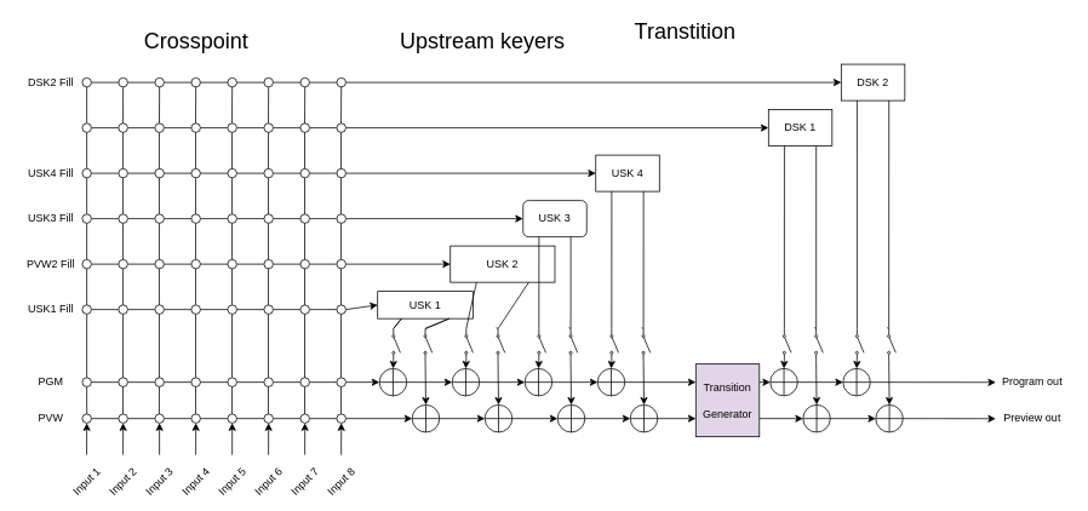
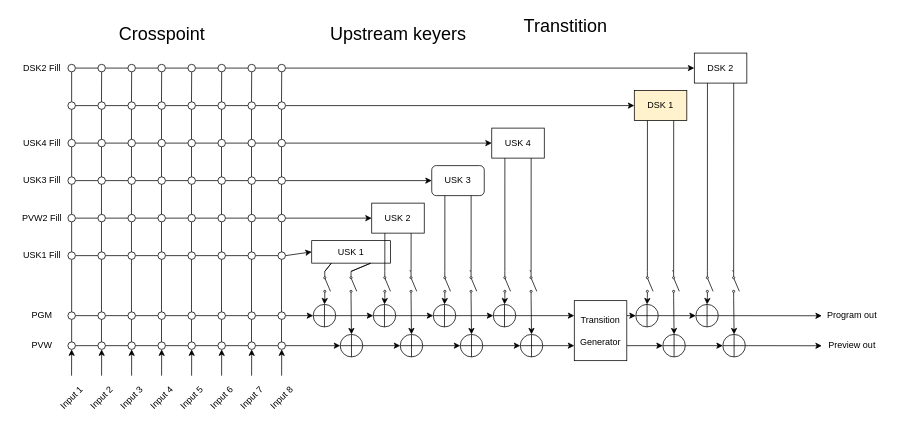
- <mxCell id="170" value="&lt;div&gt;DSK 1&lt;br&gt;&lt;/div&gt;" style="rounded=0;whiteSpace=wrap;html=1;" vertex="1" parent="1"><mxGeometry x="845" y="120" width="70" height="40" as="geometry" /></mxCell>
+ <mxCell id="170" value="&lt;div&gt;DSK 1&lt;br&gt;&lt;/div&gt;" style="rounded=0;whiteSpace=wrap;html=1;fillColor=#fff2cc;" vertex="1" parent="1"><mxGeometry x="845" y="120" width="70" height="40" as="geometry" /></mxCell>
- <mxCell id="67" value="&lt;div&gt;USK 2&lt;br&gt;&lt;/div&gt;" style="rounded=0;whiteSpace=wrap;html=1;" vertex="1" parent="1"><mxGeometry x="495" y="270" width="115" height="40" as="geometry" /></mxCell>
+ <mxCell id="67" value="&lt;div&gt;USK 2&lt;br&gt;&lt;/div&gt;" style="rounded=0;whiteSpace=wrap;html=1;" vertex="1" parent="1"><mxGeometry x="495" y="270" width="70" height="40" as="geometry" /></mxCell>
- <mxCell id="169" value="&lt;div&gt;Transition&lt;/div&gt;&lt;div&gt;&lt;br&gt;&lt;/div&gt;&lt;div&gt;Generator&lt;br&gt;&lt;/div&gt;" style="whiteSpace=wrap;html=1;fillColor=#e1d5e7;" vertex="1" parent="1"><mxGeometry x="765" y="400" width="70" height="80" as="geometry" /></mxCell>
+ <mxCell id="169" value="&lt;div&gt;Transition&lt;/div&gt;&lt;div&gt;&lt;br&gt;&lt;/div&gt;&lt;div&gt;Generator&lt;br&gt;&lt;/div&gt;" style="whiteSpace=wrap;html=1;" vertex="1" parent="1"><mxGeometry x="765" y="400" width="70" height="80" as="geometry" /></mxCell>
